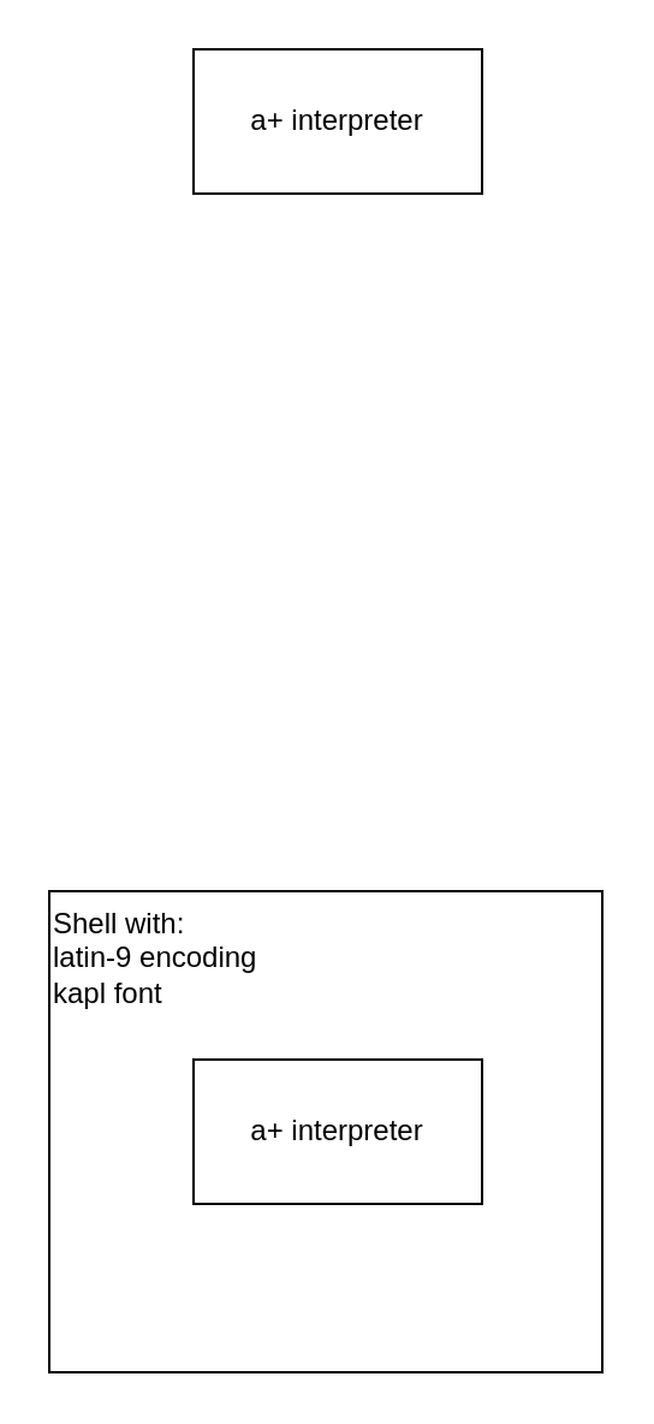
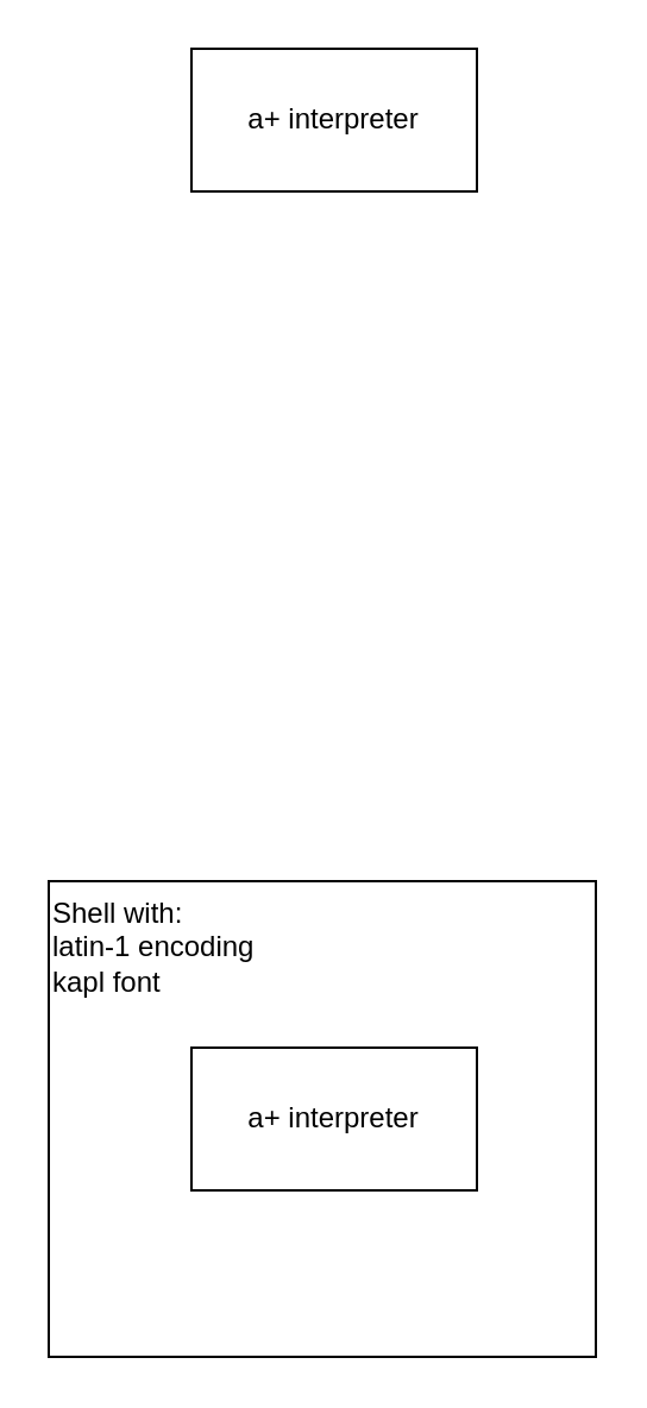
- <mxCell id="2" value="Shell with:&amp;nbsp;&lt;br&gt;latin-9 encoding&lt;br&gt;kapl font" style="whiteSpace=wrap;html=1;fillColor=none;align=left;verticalAlign=top;" vertex="1" parent="1"><mxGeometry x="20" y="370" width="230" height="200" as="geometry" /></mxCell>
+ <mxCell id="2" value="Shell with:&amp;nbsp;&lt;br&gt;latin-1 encoding&lt;br&gt;kapl font" style="whiteSpace=wrap;html=1;fillColor=none;align=left;verticalAlign=top;" vertex="1" parent="1"><mxGeometry x="20" y="370" width="230" height="200" as="geometry" /></mxCell>
